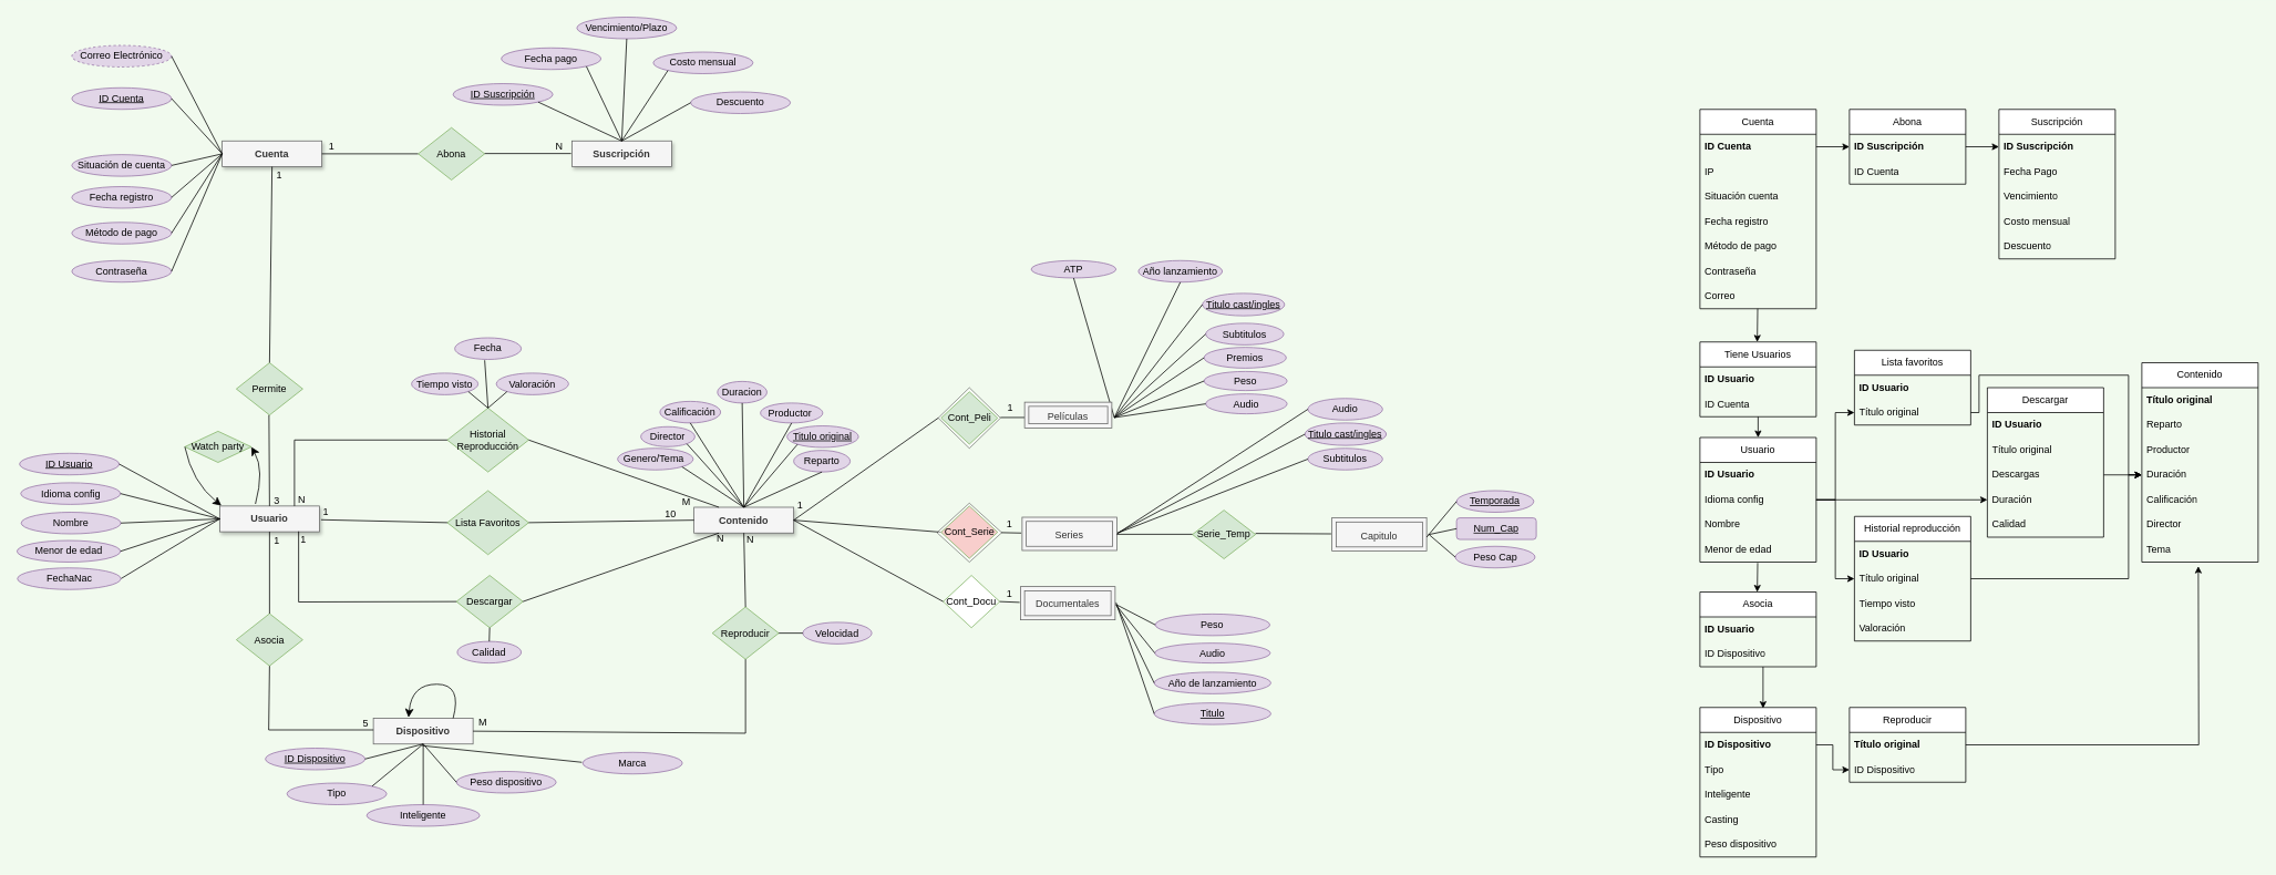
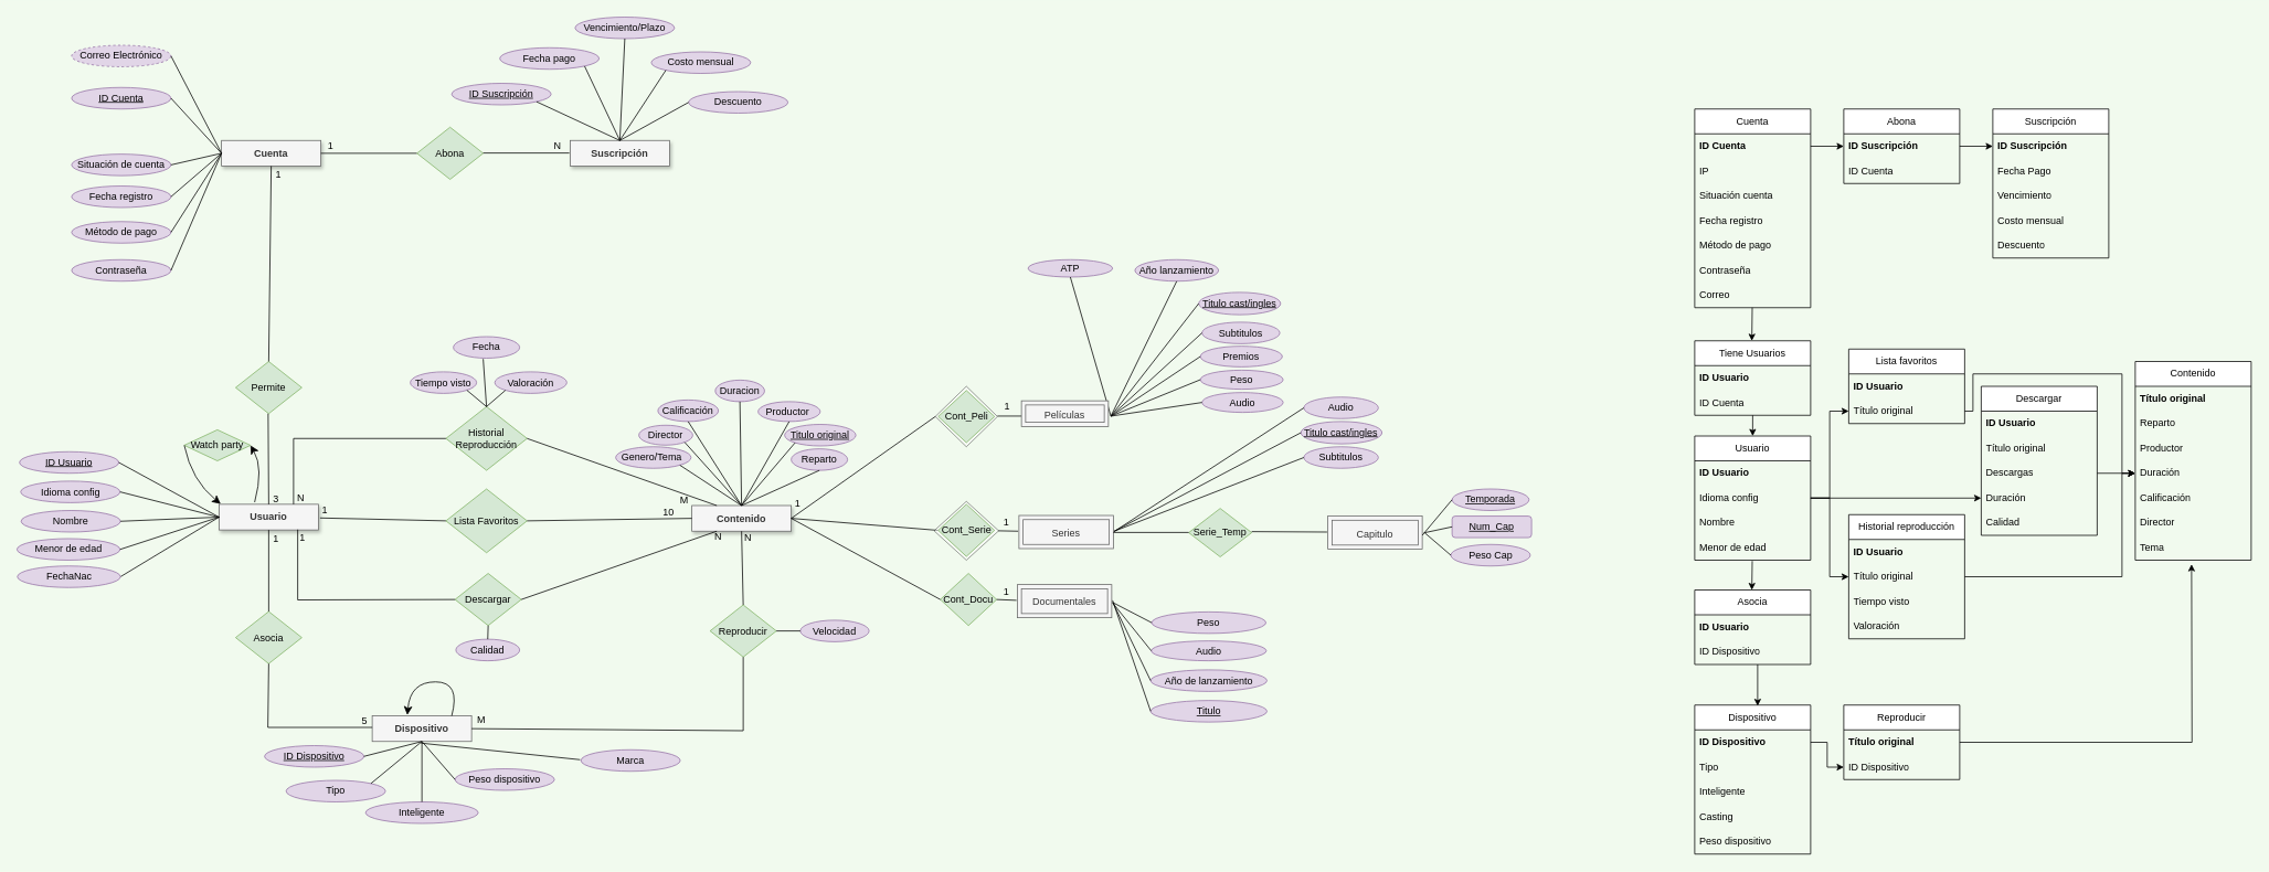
- <mxCell id="220" value="Cont_Serie" style="rhombus;whiteSpace=wrap;html=1;fillColor=#f8cecc;strokeColor=#82b366;" parent="1" vertex="1"><mxGeometry x="1132.5" y="608.5" width="68" height="63" as="geometry" /></mxCell>
+ <mxCell id="220" value="Cont_Serie" style="rhombus;whiteSpace=wrap;html=1;fillColor=#d5e8d4;strokeColor=#82b366;" parent="1" vertex="1"><mxGeometry x="1132.5" y="608.5" width="68" height="63" as="geometry" /></mxCell>
- <mxCell id="127" value="Cont_Docu" style="rhombus;whiteSpace=wrap;html=1;fillColor=#ffffff;strokeColor=#82b366;" parent="1" vertex="1"><mxGeometry x="1135" y="692" width="68" height="63" as="geometry" /></mxCell>
+ <mxCell id="127" value="Cont_Docu" style="rhombus;whiteSpace=wrap;html=1;fillColor=#d5e8d4;strokeColor=#82b366;" parent="1" vertex="1"><mxGeometry x="1135" y="692" width="68" height="63" as="geometry" /></mxCell>
